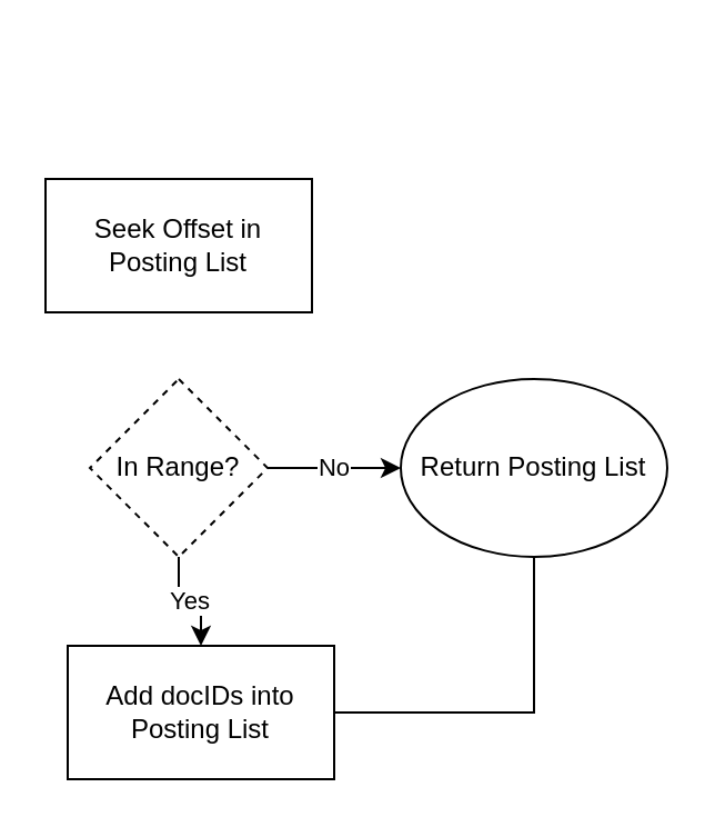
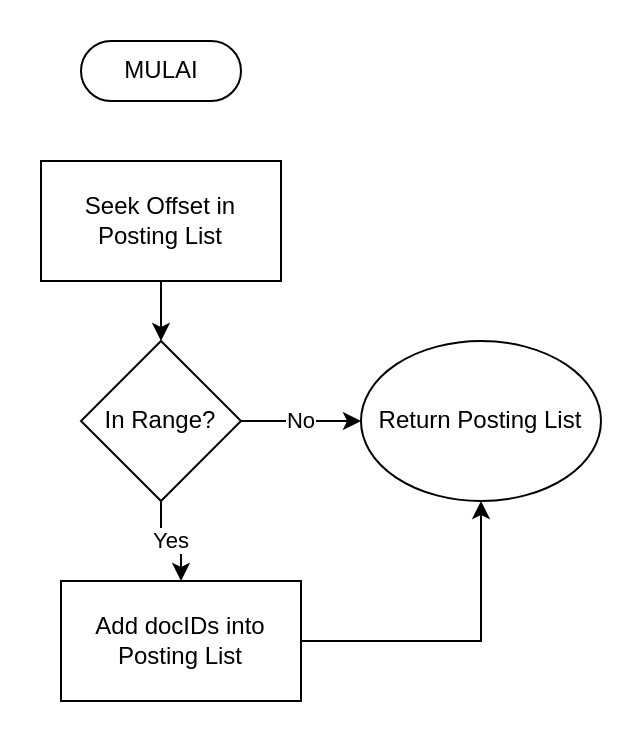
+ <mxCell id="2" value="MULAI" style="html=1;dashed=0;whitespace=wrap;shape=mxgraph.dfd.start" vertex="1" parent="1"><mxGeometry x="40" y="20" width="80" height="30" as="geometry" /></mxCell>
+ <mxCell id="3" value="" style="edgeStyle=orthogonalEdgeStyle;rounded=0;orthogonalLoop=1;jettySize=auto;html=1;" edge="1" parent="1" source="4" target="7"><mxGeometry relative="1" as="geometry" /></mxCell>
- <mxCell id="7" value="In Range?" style="rhombus;whiteSpace=wrap;html=1;dashed=1;" vertex="1" parent="1"><mxGeometry x="40" y="170" width="80" height="80" as="geometry" /></mxCell>
+ <mxCell id="7" value="In Range?" style="rhombus;whiteSpace=wrap;html=1;" vertex="1" parent="1"><mxGeometry x="40" y="170" width="80" height="80" as="geometry" /></mxCell>
- <mxCell id="8" style="edgeStyle=orthogonalEdgeStyle;rounded=0;orthogonalLoop=1;jettySize=auto;html=1;entryX=0.5;entryY=1;entryDx=0;entryDy=0;endArrow=none;" edge="1" parent="1" source="9" target="10"><mxGeometry relative="1" as="geometry" /></mxCell>
+ <mxCell id="8" style="edgeStyle=orthogonalEdgeStyle;rounded=0;orthogonalLoop=1;jettySize=auto;html=1;entryX=0.5;entryY=1;entryDx=0;entryDy=0;" edge="1" parent="1" source="9" target="10"><mxGeometry relative="1" as="geometry" /></mxCell>
